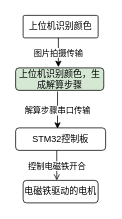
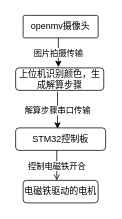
- <mxCell id="4" value="上位机识别颜色" style="rounded=1;whiteSpace=wrap;html=1;arcSize=7;" parent="1" vertex="1"><mxGeometry x="30" y="20" width="100" height="30" as="geometry" /></mxCell>
+ <mxCell id="4" value="openmv摄像头" style="rounded=1;whiteSpace=wrap;html=1;arcSize=7;" parent="1" vertex="1"><mxGeometry x="30" y="20" width="100" height="30" as="geometry" /></mxCell>
- <mxCell id="5" value="上位机识别颜色，生成解算步骤" style="rounded=1;whiteSpace=wrap;html=1;fillColor=#d5e8d4;" parent="1" vertex="1"><mxGeometry x="20" y="90" width="117.5" height="30" as="geometry" /></mxCell>
+ <mxCell id="5" value="上位机识别颜色，生成解算步骤" style="rounded=1;whiteSpace=wrap;html=1;" parent="1" vertex="1"><mxGeometry x="20" y="90" width="117.5" height="30" as="geometry" /></mxCell>
